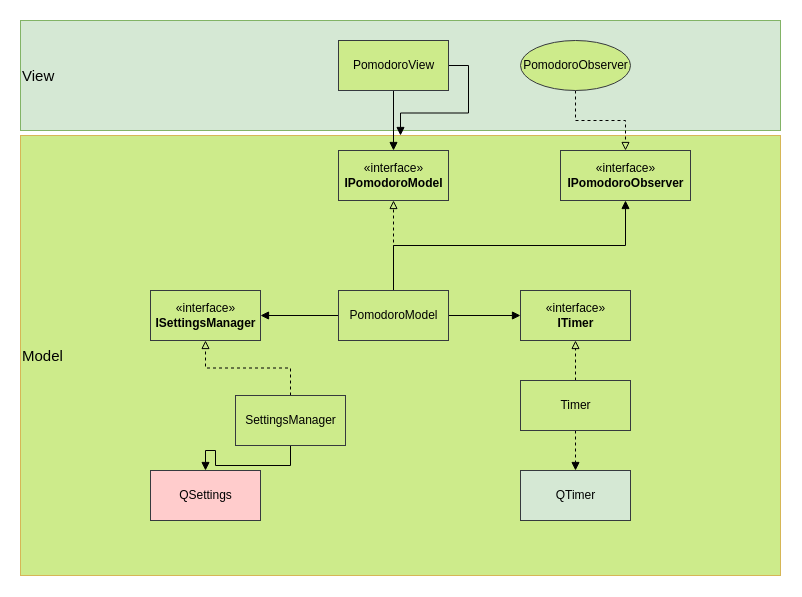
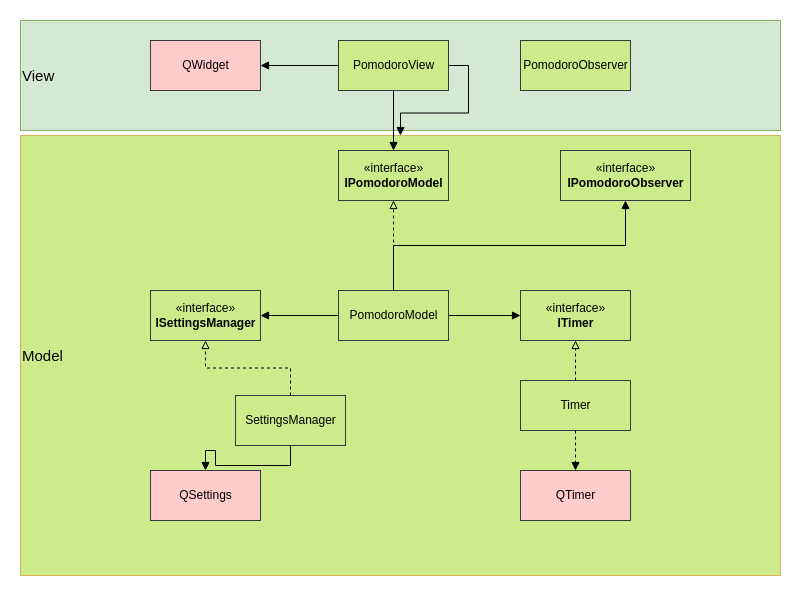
+ <mxCell id="27" value="QWidget" style="html=1;align=center;fillColor=#ffcccc;strokeColor=#36393d;" vertex="1" parent="1"><mxGeometry x="150" y="40" width="110" height="50" as="geometry" /></mxCell>
+ <mxCell id="6" style="edgeStyle=orthogonalEdgeStyle;rounded=0;orthogonalLoop=1;jettySize=auto;html=1;exitX=0;exitY=0.5;exitDx=0;exitDy=0;endArrow=block;endFill=1;" edge="1" parent="1" source="7" target="27"><mxGeometry relative="1" as="geometry" /></mxCell>
- <mxCell id="21" value="PomodoroObserver" style="ellipse;html=1;align=center;fillColor=#cdeb8b;strokeColor=#36393d;" vertex="1" parent="1"><mxGeometry x="520" y="40" width="110" height="50" as="geometry" /></mxCell>
+ <mxCell id="21" value="PomodoroObserver" style="html=1;align=center;fillColor=#cdeb8b;strokeColor=#36393d;" vertex="1" parent="1"><mxGeometry x="520" y="40" width="110" height="50" as="geometry" /></mxCell>
- <mxCell id="20" style="edgeStyle=orthogonalEdgeStyle;rounded=0;orthogonalLoop=1;jettySize=auto;html=1;exitX=0.5;exitY=1;exitDx=0;exitDy=0;dashed=1;endArrow=block;endFill=0;" edge="1" parent="1" source="21" target="9"><mxGeometry relative="1" as="geometry" /></mxCell>
- <mxCell id="26" value="QTimer" style="html=1;align=center;fillColor=#d5e8d4;strokeColor=#36393d;" vertex="1" parent="1"><mxGeometry x="520" y="470" width="110" height="50" as="geometry" /></mxCell>
+ <mxCell id="26" value="QTimer" style="html=1;align=center;fillColor=#ffcccc;strokeColor=#36393d;" vertex="1" parent="1"><mxGeometry x="520" y="470" width="110" height="50" as="geometry" /></mxCell>
